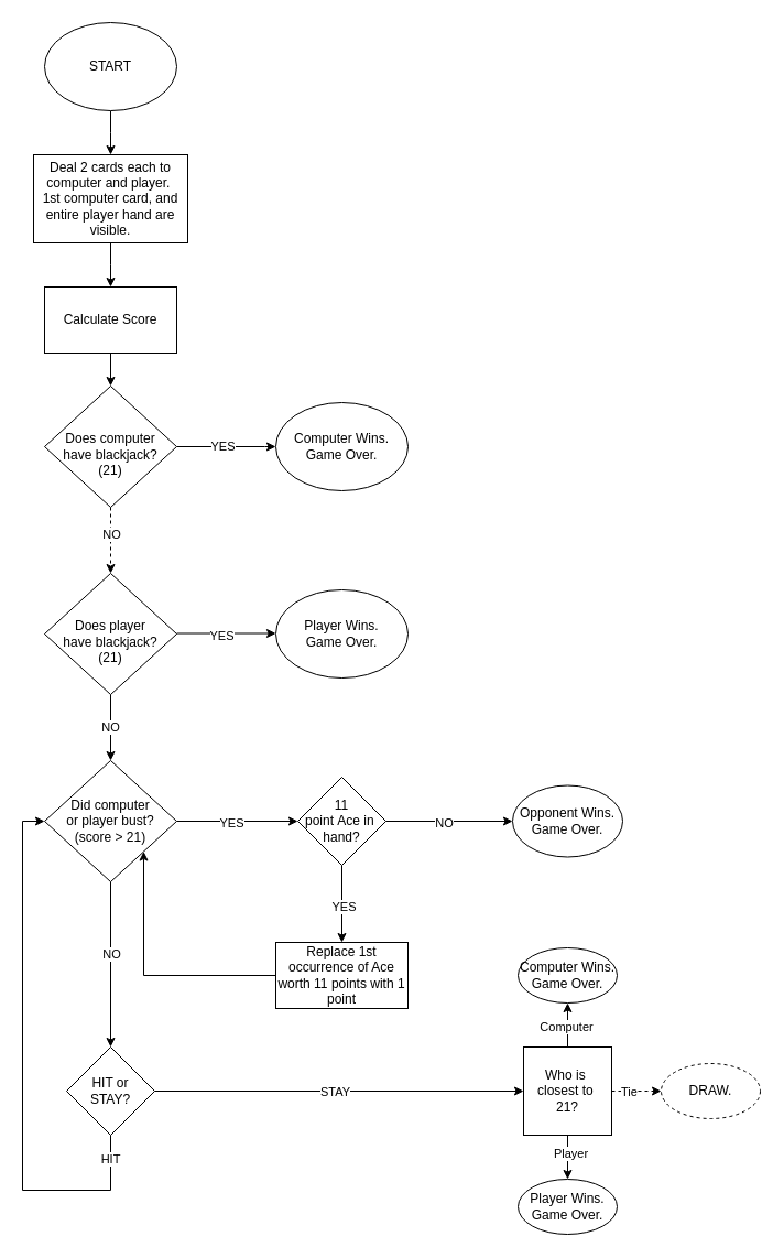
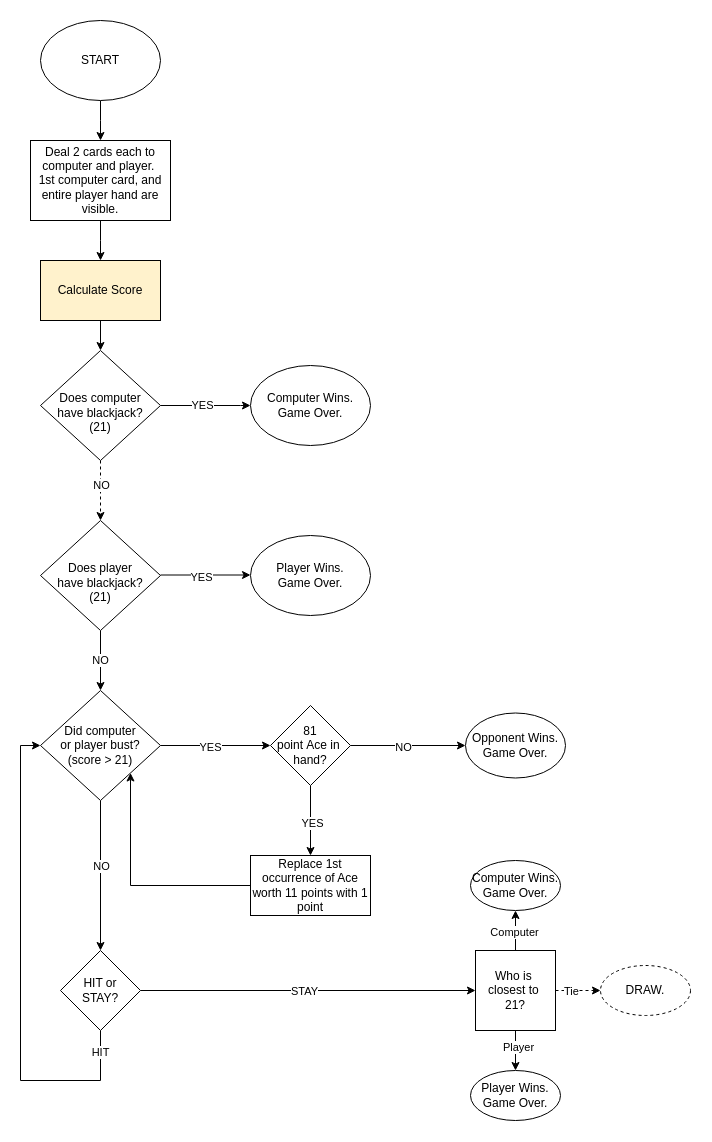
- <mxCell id="7" value="Calculate Score" style="rounded=0;whiteSpace=wrap;html=1;" vertex="1" parent="1"><mxGeometry x="40" y="260" width="120" height="60" as="geometry" /></mxCell>
+ <mxCell id="7" value="Calculate Score" style="rounded=0;whiteSpace=wrap;html=1;fillColor=#fff2cc;" vertex="1" parent="1"><mxGeometry x="40" y="260" width="120" height="60" as="geometry" /></mxCell>
- <mxCell id="29" value="11&lt;div&gt;point&amp;nbsp;&lt;span style=&quot;background-color: initial;&quot;&gt;Ace in&amp;nbsp;&lt;/span&gt;&lt;div&gt;&lt;div&gt;hand?&lt;/div&gt;&lt;/div&gt;&lt;/div&gt;" style="rhombus;whiteSpace=wrap;html=1;" vertex="1" parent="1"><mxGeometry x="270" y="705" width="80" height="80" as="geometry" /></mxCell>
+ <mxCell id="29" value="81&lt;div&gt;point&amp;nbsp;&lt;span style=&quot;background-color: initial;&quot;&gt;Ace in&amp;nbsp;&lt;/span&gt;&lt;div&gt;&lt;div&gt;hand?&lt;/div&gt;&lt;/div&gt;&lt;/div&gt;" style="rhombus;whiteSpace=wrap;html=1;" vertex="1" parent="1"><mxGeometry x="270" y="705" width="80" height="80" as="geometry" /></mxCell>
